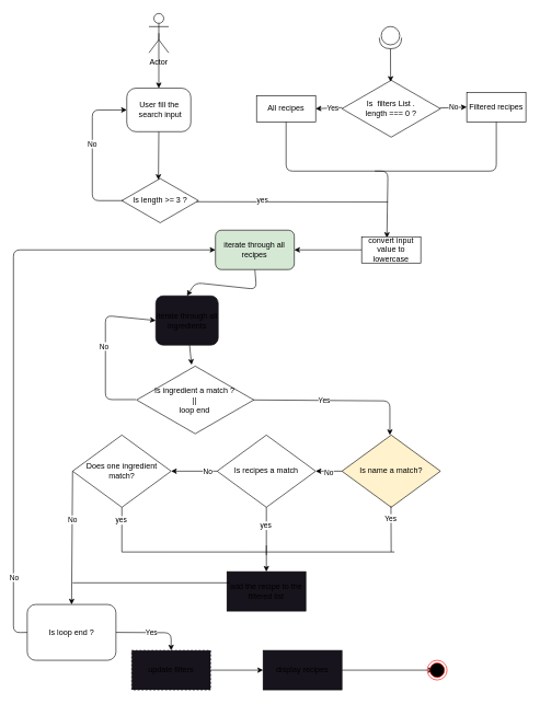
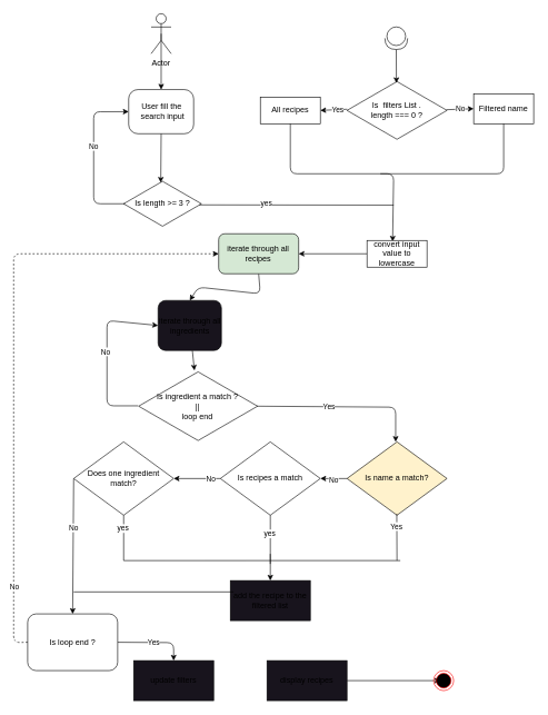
- <mxCell id="7" value="Filtered recipes" style="rounded=0;whiteSpace=wrap;html=1;" vertex="1" parent="1"><mxGeometry x="710" y="140" width="90" height="45" as="geometry" /></mxCell>
+ <mxCell id="7" value="Filtered name" style="rounded=0;whiteSpace=wrap;html=1;" vertex="1" parent="1"><mxGeometry x="710" y="140" width="90" height="45" as="geometry" /></mxCell>
- <mxCell id="58" value="" style="endArrow=classic;html=1;exitX=0;exitY=0.5;exitDx=0;exitDy=0;entryX=0;entryY=0.5;entryDx=0;entryDy=0;" edge="1" parent="1" source="56" target="29"><mxGeometry width="50" height="50" relative="1" as="geometry"><mxPoint x="450" y="870" as="sourcePoint" /><mxPoint x="40" y="380" as="targetPoint" /><Array as="points"><mxPoint x="20" y="963" /><mxPoint x="20" y="380" /></Array></mxGeometry></mxCell>
+ <mxCell id="58" value="" style="endArrow=classic;html=1;exitX=0;exitY=0.5;exitDx=0;exitDy=0;entryX=0;entryY=0.5;entryDx=0;entryDy=0;dashed=1;" edge="1" parent="1" source="56" target="29"><mxGeometry width="50" height="50" relative="1" as="geometry"><mxPoint x="450" y="870" as="sourcePoint" /><mxPoint x="40" y="380" as="targetPoint" /><Array as="points"><mxPoint x="20" y="963" /><mxPoint x="20" y="380" /></Array></mxGeometry></mxCell>
- <mxCell id="27" value="update filters" style="whiteSpace=wrap;html=1;fillColor=rgb(24, 20, 29);dashed=1;" vertex="1" parent="1"><mxGeometry x="200" y="990" width="120" height="60" as="geometry" /></mxCell>
+ <mxCell id="27" value="update filters" style="whiteSpace=wrap;html=1;fillColor=rgb(24, 20, 29);" vertex="1" parent="1"><mxGeometry x="200" y="990" width="120" height="60" as="geometry" /></mxCell>
- <mxCell id="26" value="" style="edgeStyle=none;html=1;" edge="1" parent="1" source="27" target="25"><mxGeometry relative="1" as="geometry" /></mxCell>
